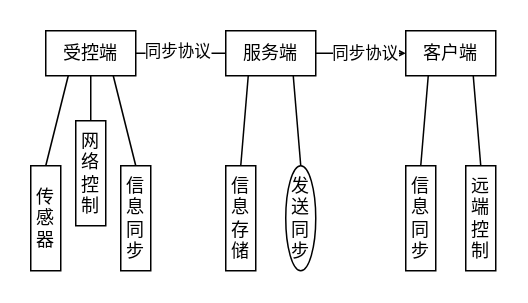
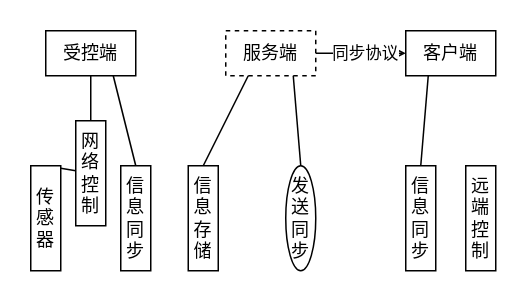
- <mxCell id="5" value="" style="endArrow=none;html=1;rounded=0;exitX=1;exitY=0.5;exitDx=0;exitDy=0;entryX=0;entryY=0.5;entryDx=0;entryDy=0;" edge="1" parent="1" source="4" target="2"><mxGeometry width="50" height="50" relative="1" as="geometry"><mxPoint x="260" y="120" as="sourcePoint" /><mxPoint x="310" y="70" as="targetPoint" /></mxGeometry></mxCell>
- <mxCell id="6" value="同步协议" style="edgeLabel;html=1;align=center;verticalAlign=middle;resizable=0;points=[];" vertex="1" connectable="0" parent="5"><mxGeometry x="-0.109" y="2" relative="1" as="geometry"><mxPoint as="offset" /></mxGeometry></mxCell>
- <mxCell id="2" value="服务端" style="rounded=0;whiteSpace=wrap;html=1;" vertex="1" parent="1"><mxGeometry x="150" y="20" width="60" height="30" as="geometry" /></mxCell>
+ <mxCell id="2" value="服务端" style="rounded=0;whiteSpace=wrap;html=1;dashed=1;" vertex="1" parent="1"><mxGeometry x="150" y="20" width="60" height="30" as="geometry" /></mxCell>
- <mxCell id="9" value="" style="endArrow=none;html=1;rounded=0;entryX=0.25;entryY=1;entryDx=0;entryDy=0;exitX=0.5;exitY=0;exitDx=0;exitDy=0;" edge="1" parent="1" source="10" target="4"><mxGeometry width="50" height="50" relative="1" as="geometry"><mxPoint x="10" y="100" as="sourcePoint" /><mxPoint x="45" y="80" as="targetPoint" /></mxGeometry></mxCell>
+ <mxCell id="9" value="" style="endArrow=none;html=1;rounded=0;exitX=0.5;exitY=0;exitDx=0;exitDy=0;" edge="1" parent="1" source="10" target="11"><mxGeometry width="50" height="50" relative="1" as="geometry"><mxPoint x="10" y="100" as="sourcePoint" /><mxPoint x="45" y="80" as="targetPoint" /></mxGeometry></mxCell>
- <mxCell id="22" value="" style="endArrow=none;html=1;rounded=0;entryX=0.75;entryY=1;entryDx=0;entryDy=0;exitX=0.5;exitY=0;exitDx=0;exitDy=0;" edge="1" parent="1" source="16" target="3"><mxGeometry width="50" height="50" relative="1" as="geometry"><mxPoint x="190" y="130" as="sourcePoint" /><mxPoint x="185" y="70" as="targetPoint" /></mxGeometry></mxCell>
- <mxCell id="17" value="信息存储" style="rounded=0;whiteSpace=wrap;html=1;" vertex="1" parent="1"><mxGeometry x="150" y="110" width="20" height="70" as="geometry" /></mxCell>
+ <mxCell id="17" value="信息存储" style="rounded=0;whiteSpace=wrap;html=1;" vertex="1" parent="1"><mxGeometry x="125" y="110" width="20" height="70" as="geometry" /></mxCell>
